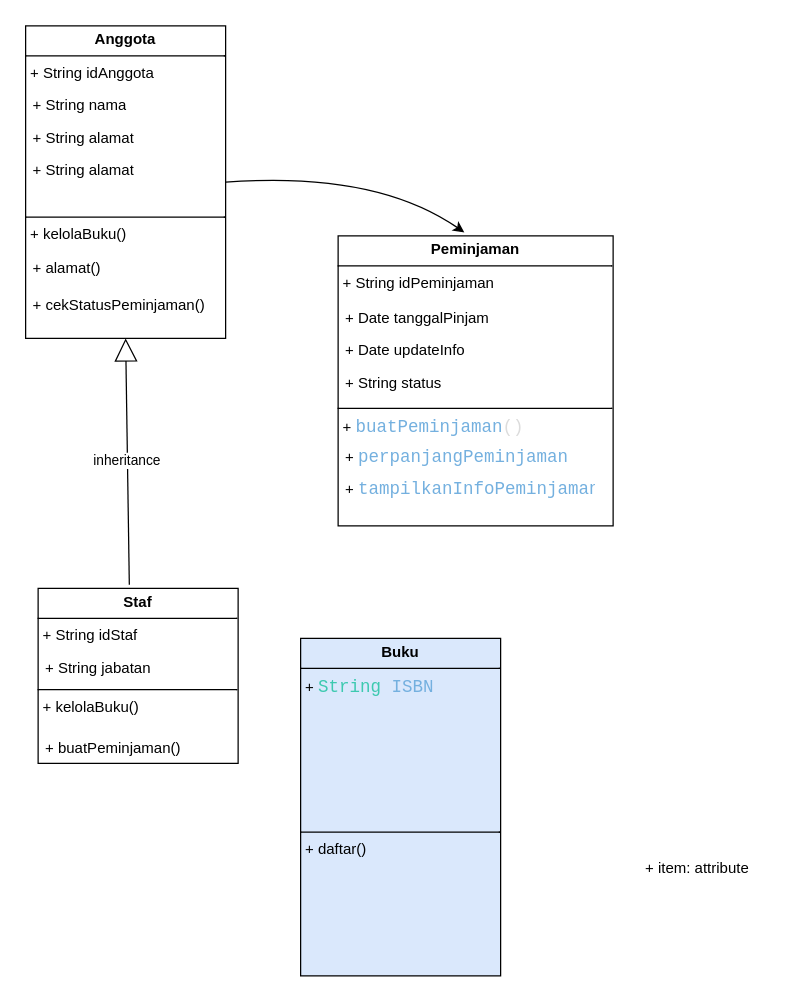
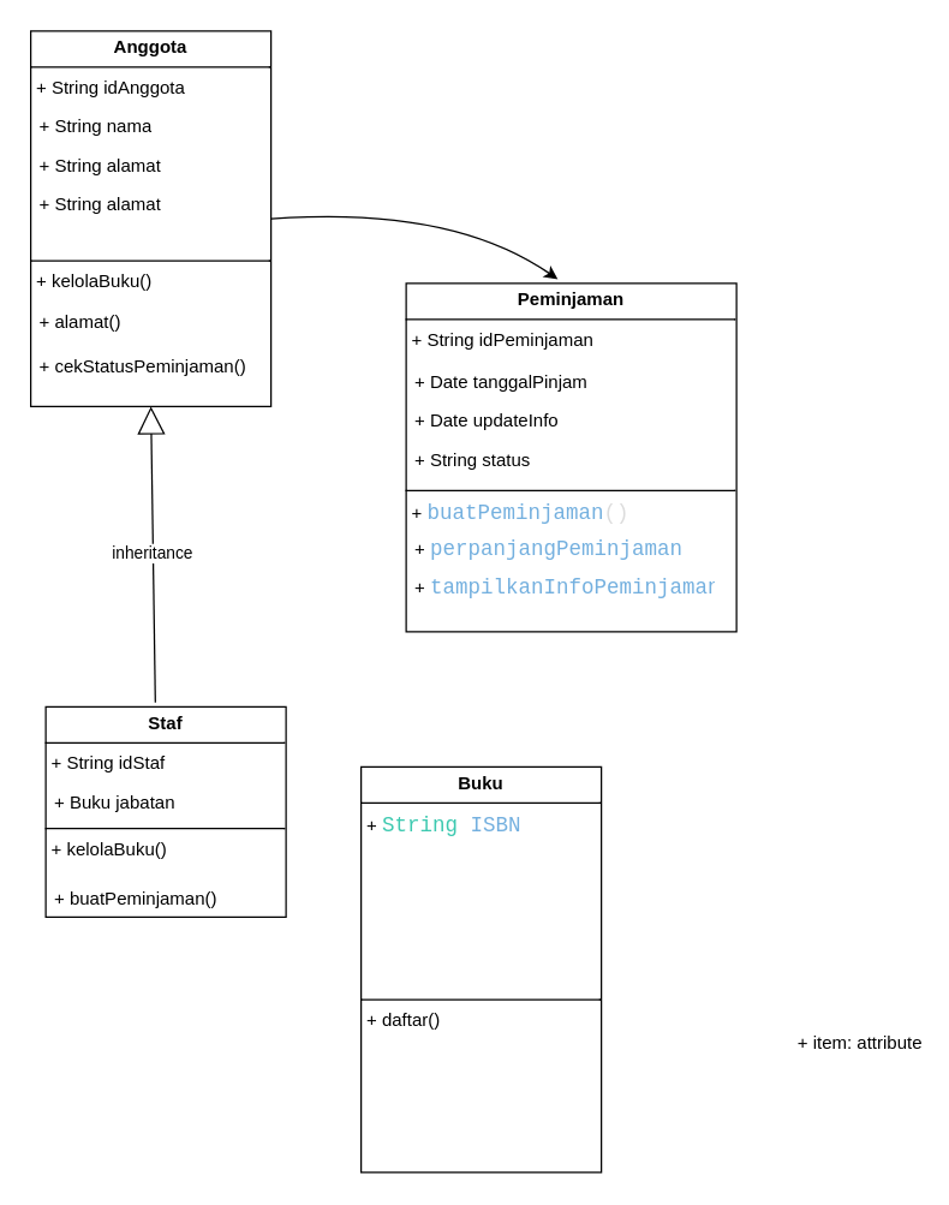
- <mxCell id="9" value="+ String jabatan" style="text;strokeColor=none;fillColor=none;align=left;verticalAlign=top;spacingLeft=4;spacingRight=4;overflow=hidden;rotatable=0;points=[[0,0.5],[1,0.5]];portConstraint=eastwest;whiteSpace=wrap;html=1;" vertex="1" parent="1"><mxGeometry x="30" y="520" width="100" height="26" as="geometry" /></mxCell>
+ <mxCell id="9" value="+ Buku jabatan" style="text;strokeColor=none;fillColor=none;align=left;verticalAlign=top;spacingLeft=4;spacingRight=4;overflow=hidden;rotatable=0;points=[[0,0.5],[1,0.5]];portConstraint=eastwest;whiteSpace=wrap;html=1;" vertex="1" parent="1"><mxGeometry x="30" y="520" width="100" height="26" as="geometry" /></mxCell>
- <mxCell id="18" value="&lt;p style=&quot;margin:0px;margin-top:4px;text-align:center;&quot;&gt;&lt;b&gt;Buku&lt;/b&gt;&lt;/p&gt;&lt;hr size=&quot;1&quot; style=&quot;border-style:solid;&quot;&gt;&lt;p style=&quot;margin:0px;margin-left:4px;&quot;&gt;+&amp;nbsp;&lt;span style=&quot;font-family: Consolas, &amp;quot;Courier New&amp;quot;, monospace; font-size: 14px; white-space: pre; color: rgb(61, 201, 176);&quot;&gt;String&lt;/span&gt;&lt;span style=&quot;font-family: Consolas, &amp;quot;Courier New&amp;quot;, monospace; font-size: 14px; white-space: pre; color: rgb(116, 176, 223);&quot;&gt; ISBN&lt;/span&gt;&lt;/p&gt;&lt;p style=&quot;margin:0px;margin-left:4px;&quot;&gt;&lt;br&gt;&lt;/p&gt;&lt;p style=&quot;margin:0px;margin-left:4px;&quot;&gt;&lt;br&gt;&lt;/p&gt;&lt;p style=&quot;margin:0px;margin-left:4px;&quot;&gt;&lt;br&gt;&lt;/p&gt;&lt;p style=&quot;margin:0px;margin-left:4px;&quot;&gt;&lt;br&gt;&lt;/p&gt;&lt;p style=&quot;margin:0px;margin-left:4px;&quot;&gt;&lt;br&gt;&lt;/p&gt;&lt;p style=&quot;margin:0px;margin-left:4px;&quot;&gt;&lt;br&gt;&lt;/p&gt;&lt;p style=&quot;margin:0px;margin-left:4px;&quot;&gt;&lt;br&gt;&lt;/p&gt;&lt;hr size=&quot;1&quot; style=&quot;border-style:solid;&quot;&gt;&lt;p style=&quot;margin:0px;margin-left:4px;&quot;&gt;+ daftar()&lt;/p&gt;" style="verticalAlign=top;align=left;overflow=fill;html=1;whiteSpace=wrap;fillColor=#dae8fc;" vertex="1" parent="1"><mxGeometry x="240" y="510" width="160" height="270" as="geometry" /></mxCell>
+ <mxCell id="18" value="&lt;p style=&quot;margin:0px;margin-top:4px;text-align:center;&quot;&gt;&lt;b&gt;Buku&lt;/b&gt;&lt;/p&gt;&lt;hr size=&quot;1&quot; style=&quot;border-style:solid;&quot;&gt;&lt;p style=&quot;margin:0px;margin-left:4px;&quot;&gt;+&amp;nbsp;&lt;span style=&quot;font-family: Consolas, &amp;quot;Courier New&amp;quot;, monospace; font-size: 14px; white-space: pre; color: rgb(61, 201, 176);&quot;&gt;String&lt;/span&gt;&lt;span style=&quot;font-family: Consolas, &amp;quot;Courier New&amp;quot;, monospace; font-size: 14px; white-space: pre; color: rgb(116, 176, 223);&quot;&gt; ISBN&lt;/span&gt;&lt;/p&gt;&lt;p style=&quot;margin:0px;margin-left:4px;&quot;&gt;&lt;br&gt;&lt;/p&gt;&lt;p style=&quot;margin:0px;margin-left:4px;&quot;&gt;&lt;br&gt;&lt;/p&gt;&lt;p style=&quot;margin:0px;margin-left:4px;&quot;&gt;&lt;br&gt;&lt;/p&gt;&lt;p style=&quot;margin:0px;margin-left:4px;&quot;&gt;&lt;br&gt;&lt;/p&gt;&lt;p style=&quot;margin:0px;margin-left:4px;&quot;&gt;&lt;br&gt;&lt;/p&gt;&lt;p style=&quot;margin:0px;margin-left:4px;&quot;&gt;&lt;br&gt;&lt;/p&gt;&lt;p style=&quot;margin:0px;margin-left:4px;&quot;&gt;&lt;br&gt;&lt;/p&gt;&lt;hr size=&quot;1&quot; style=&quot;border-style:solid;&quot;&gt;&lt;p style=&quot;margin:0px;margin-left:4px;&quot;&gt;+ daftar()&lt;/p&gt;" style="verticalAlign=top;align=left;overflow=fill;html=1;whiteSpace=wrap;" vertex="1" parent="1"><mxGeometry x="240" y="510" width="160" height="270" as="geometry" /></mxCell>
- <mxCell id="19" value="+ item: attribute" style="text;strokeColor=none;fillColor=none;align=left;verticalAlign=top;spacingLeft=4;spacingRight=4;overflow=hidden;rotatable=0;points=[[0,0.5],[1,0.5]];portConstraint=eastwest;whiteSpace=wrap;html=1;" vertex="1" parent="1"><mxGeometry x="510" y="680" width="100" height="26" as="geometry" /></mxCell>
+ <mxCell id="19" value="+ item: attribute" style="text;strokeColor=none;fillColor=none;align=left;verticalAlign=top;spacingLeft=4;spacingRight=4;overflow=hidden;rotatable=0;points=[[0,0.5],[1,0.5]];portConstraint=eastwest;whiteSpace=wrap;html=1;" vertex="1" parent="1"><mxGeometry x="525" y="680" width="100" height="26" as="geometry" /></mxCell>
